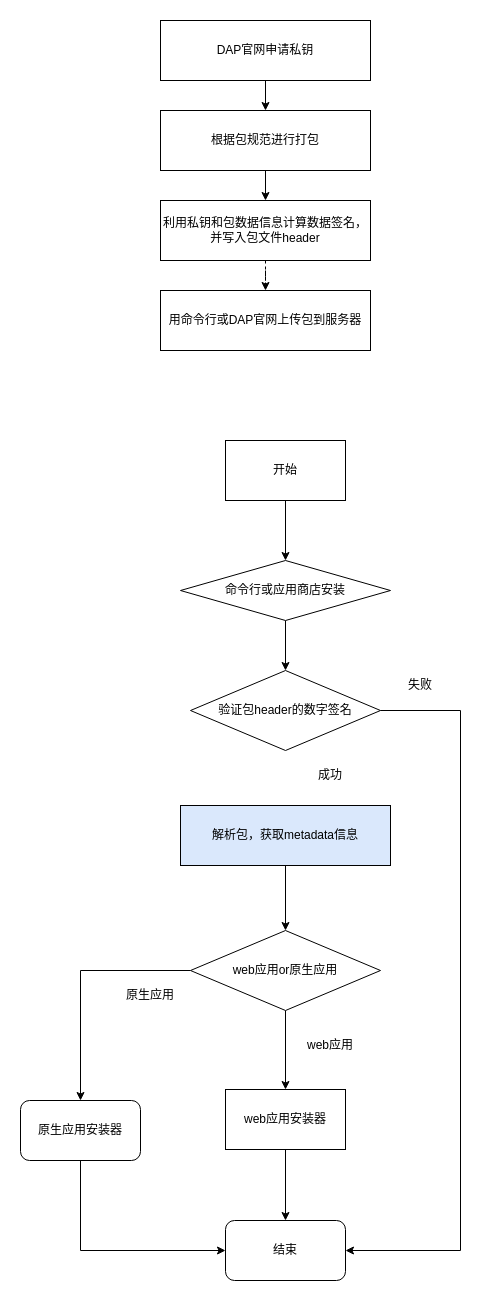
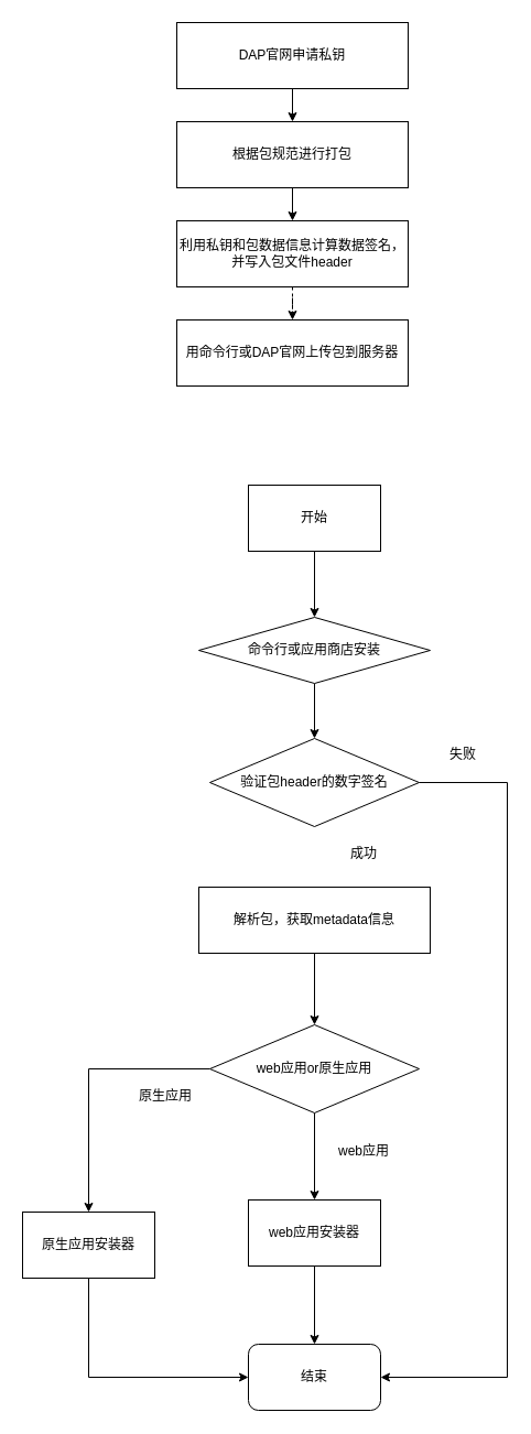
- <mxCell id="28" value="解析包，获取metadata信息" style="rounded=0;whiteSpace=wrap;html=1;fillColor=#dae8fc;" parent="1" vertex="1"><mxGeometry x="180" y="805" width="210" height="60" as="geometry" /></mxCell>
+ <mxCell id="28" value="解析包，获取metadata信息" style="rounded=0;whiteSpace=wrap;html=1;" parent="1" vertex="1"><mxGeometry x="180" y="805" width="210" height="60" as="geometry" /></mxCell>
- <mxCell id="15" value="原生应用安装器" style="whiteSpace=wrap;html=1;rounded=1;" parent="1" vertex="1"><mxGeometry x="20" y="1100" width="120" height="60" as="geometry" /></mxCell>
+ <mxCell id="15" value="原生应用安装器" style="rounded=0;whiteSpace=wrap;html=1;" parent="1" vertex="1"><mxGeometry x="20" y="1100" width="120" height="60" as="geometry" /></mxCell>
